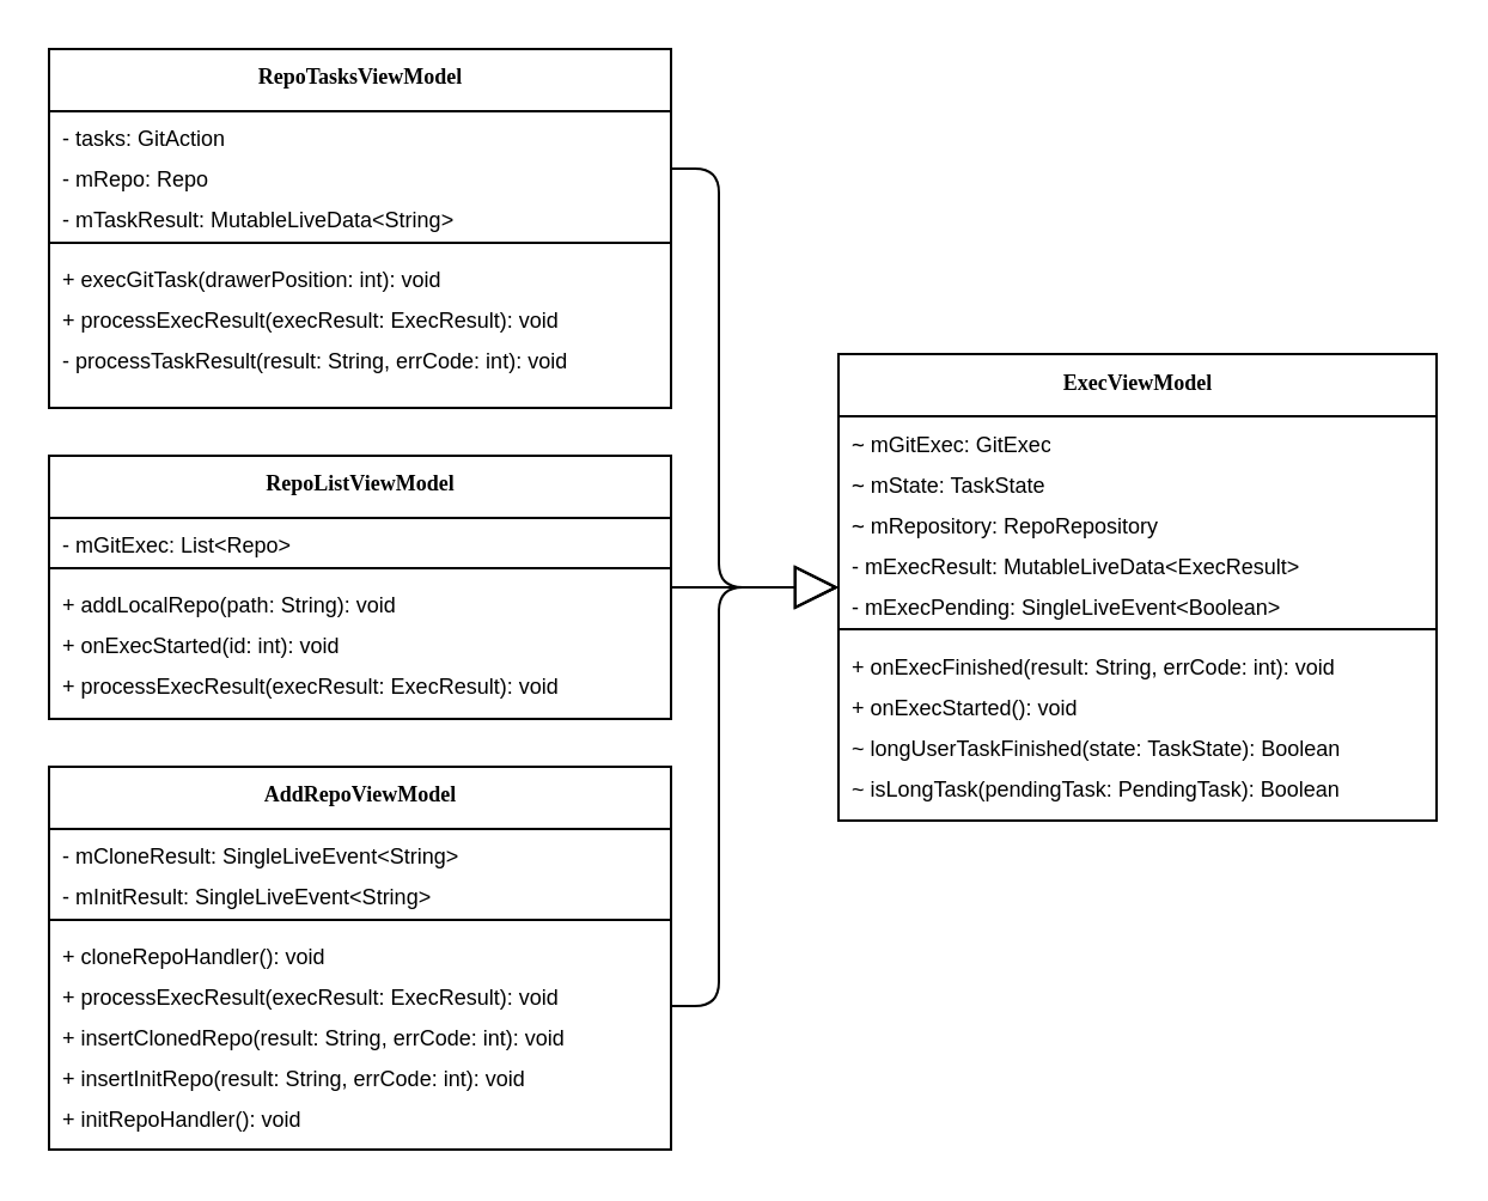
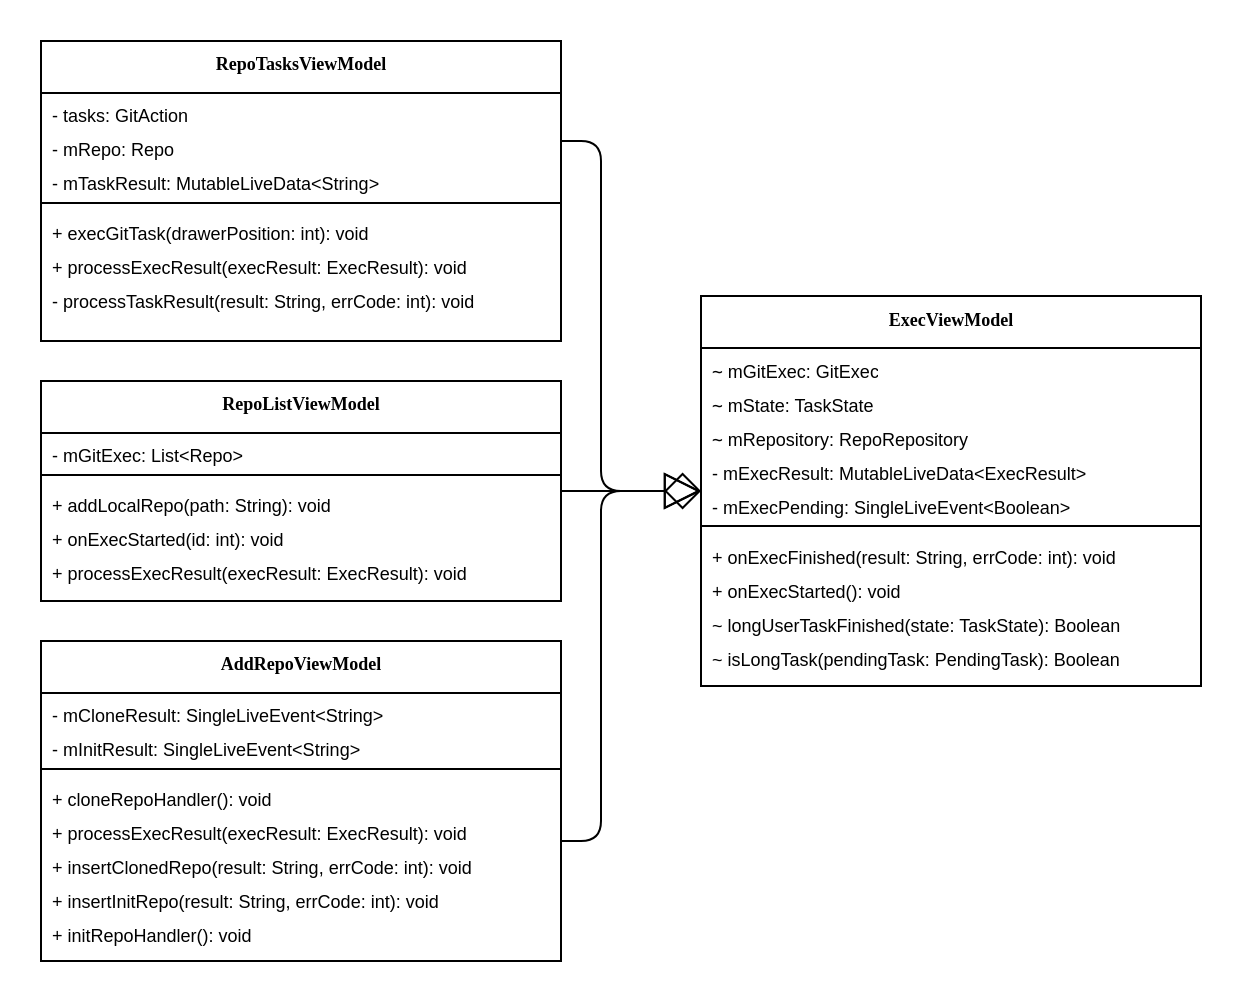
- <mxCell id="38" style="edgeStyle=orthogonalEdgeStyle;html=1;labelBackgroundColor=none;startFill=0;startSize=8;endArrow=block;endFill=0;endSize=16;fontFamily=Verdana;fontSize=9;rounded=1;" parent="1" source="27" target="10" edge="1"><mxGeometry relative="1" as="geometry"><mxPoint x="460" y="280.059" as="targetPoint" /><mxPoint x="290" y="100.059" as="sourcePoint" /><Array as="points"><mxPoint x="300" y="420" /><mxPoint x="300" y="245" /></Array></mxGeometry></mxCell>
+ <mxCell id="38" style="edgeStyle=orthogonalEdgeStyle;html=1;labelBackgroundColor=none;startFill=0;startSize=8;endArrow=diamond;endFill=0;endSize=16;fontFamily=Verdana;fontSize=9;rounded=1;" parent="1" source="27" target="10" edge="1"><mxGeometry relative="1" as="geometry"><mxPoint x="460" y="280.059" as="targetPoint" /><mxPoint x="290" y="100.059" as="sourcePoint" /><Array as="points"><mxPoint x="300" y="420" /><mxPoint x="300" y="245" /></Array></mxGeometry></mxCell>
